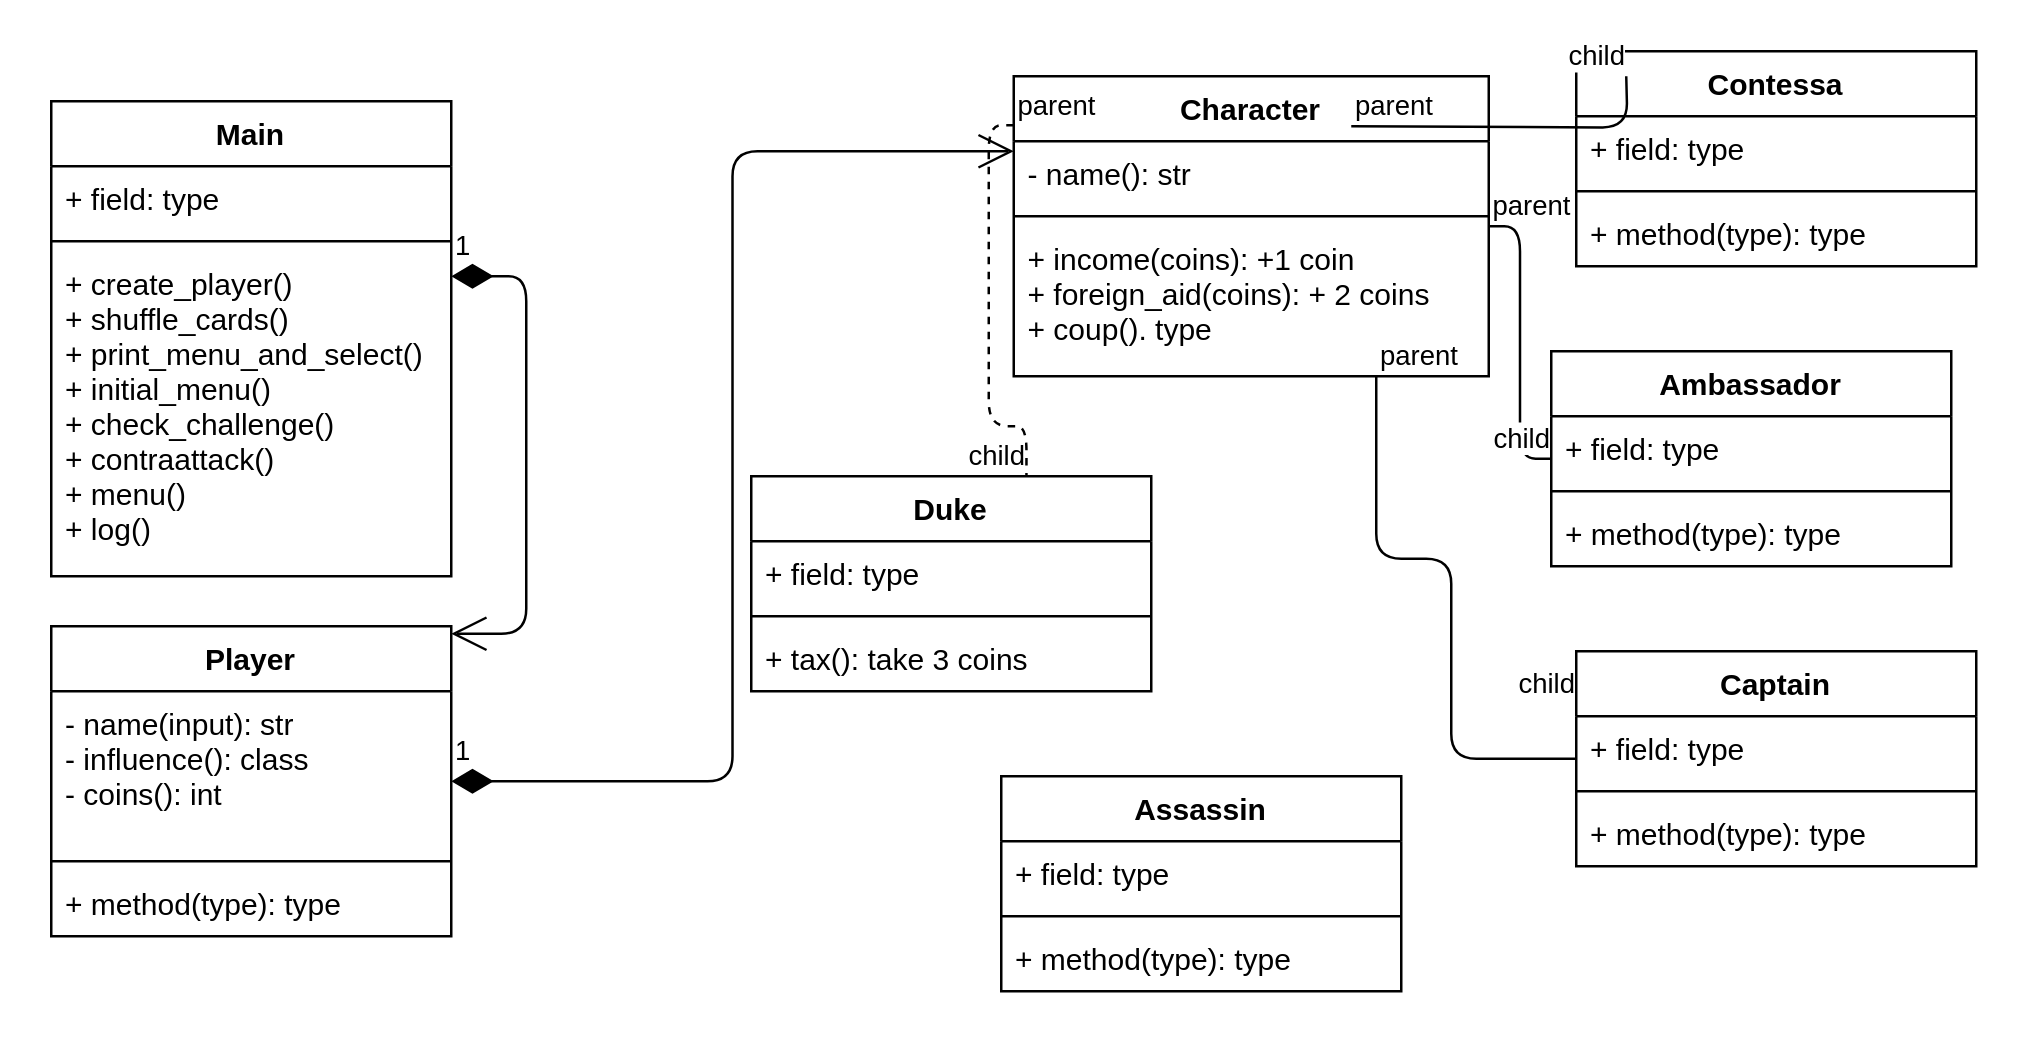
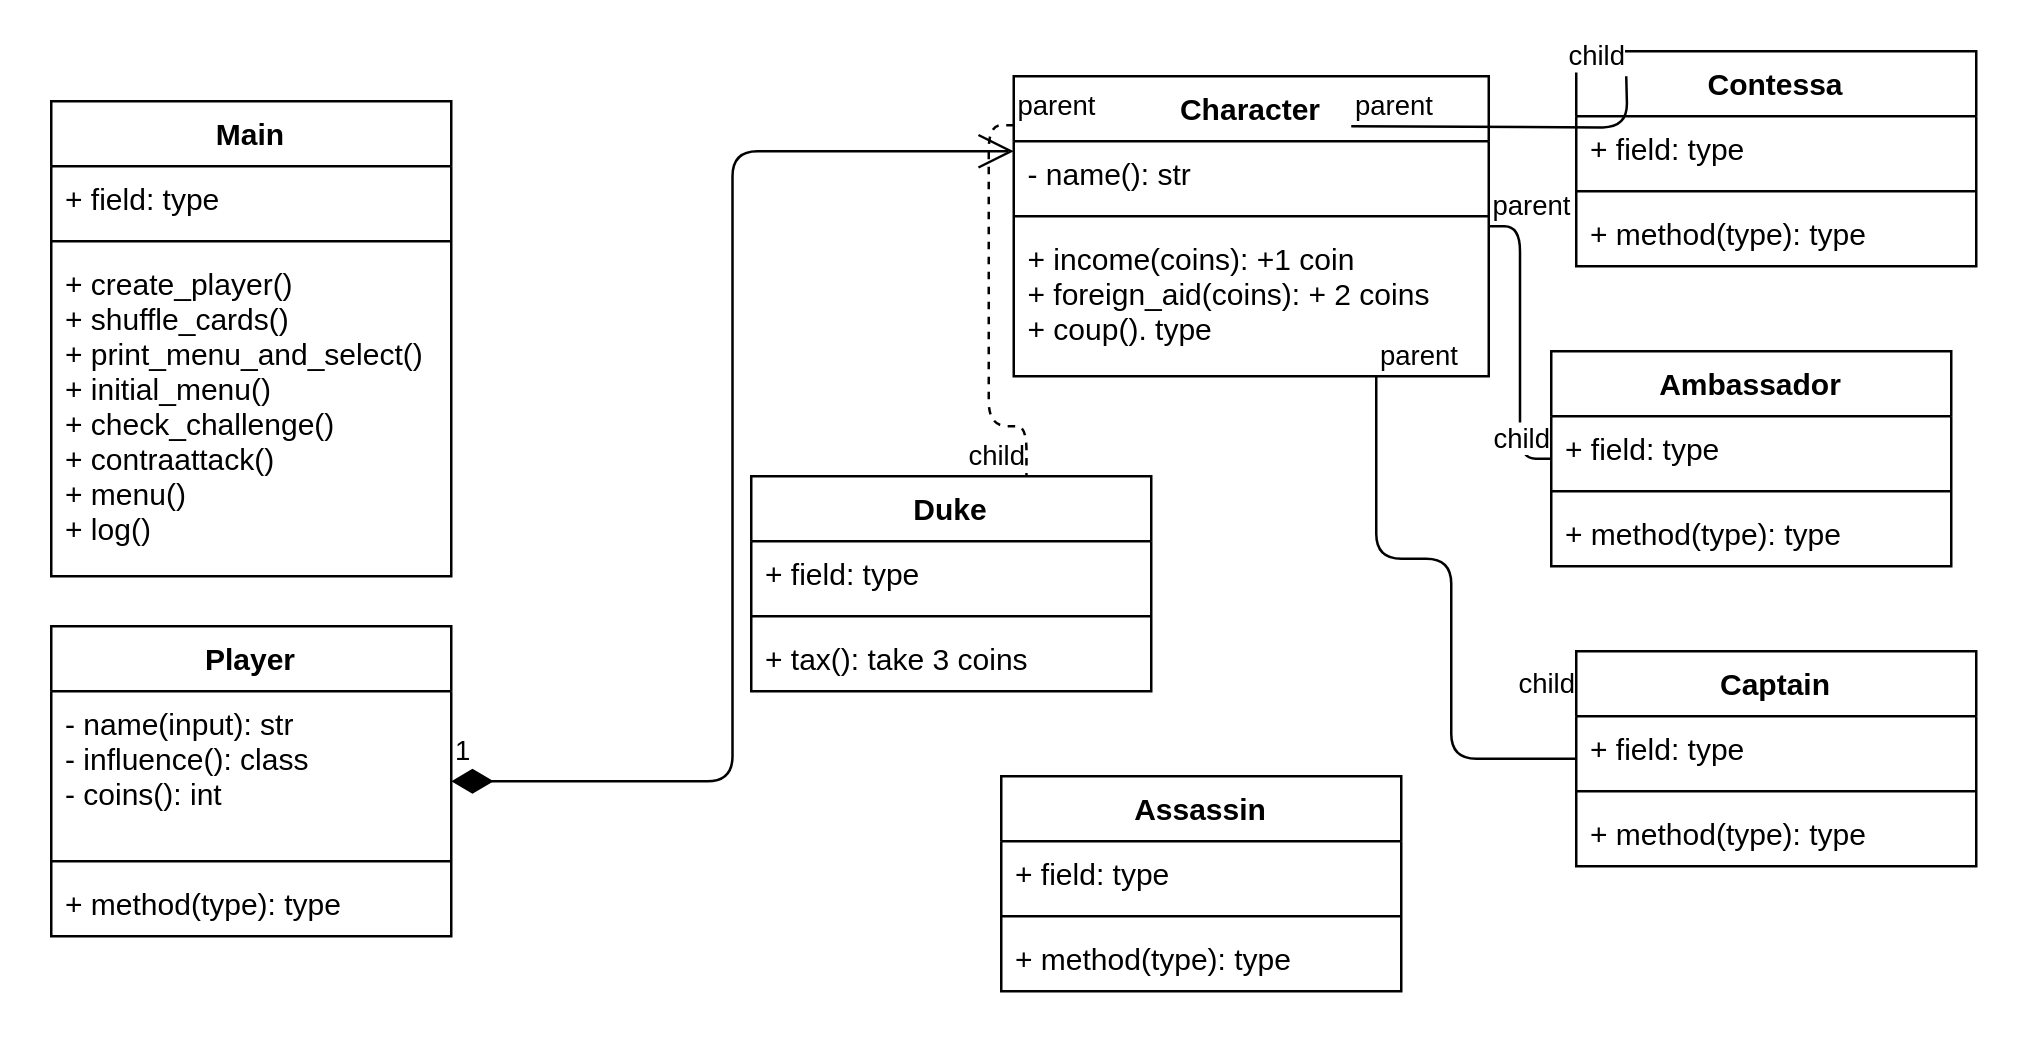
- <mxCell id="42" value="1" style="endArrow=open;html=1;endSize=12;startArrow=diamondThin;startSize=14;startFill=1;edgeStyle=orthogonalEdgeStyle;align=left;verticalAlign=bottom;" edge="1" parent="1" source="2" target="6"><mxGeometry x="-1" y="3" relative="1" as="geometry"><mxPoint x="220" y="110" as="sourcePoint" /><mxPoint x="380" y="110" as="targetPoint" /><Array as="points"><mxPoint x="210" y="110" /><mxPoint x="210" y="253" /></Array></mxGeometry></mxCell>
